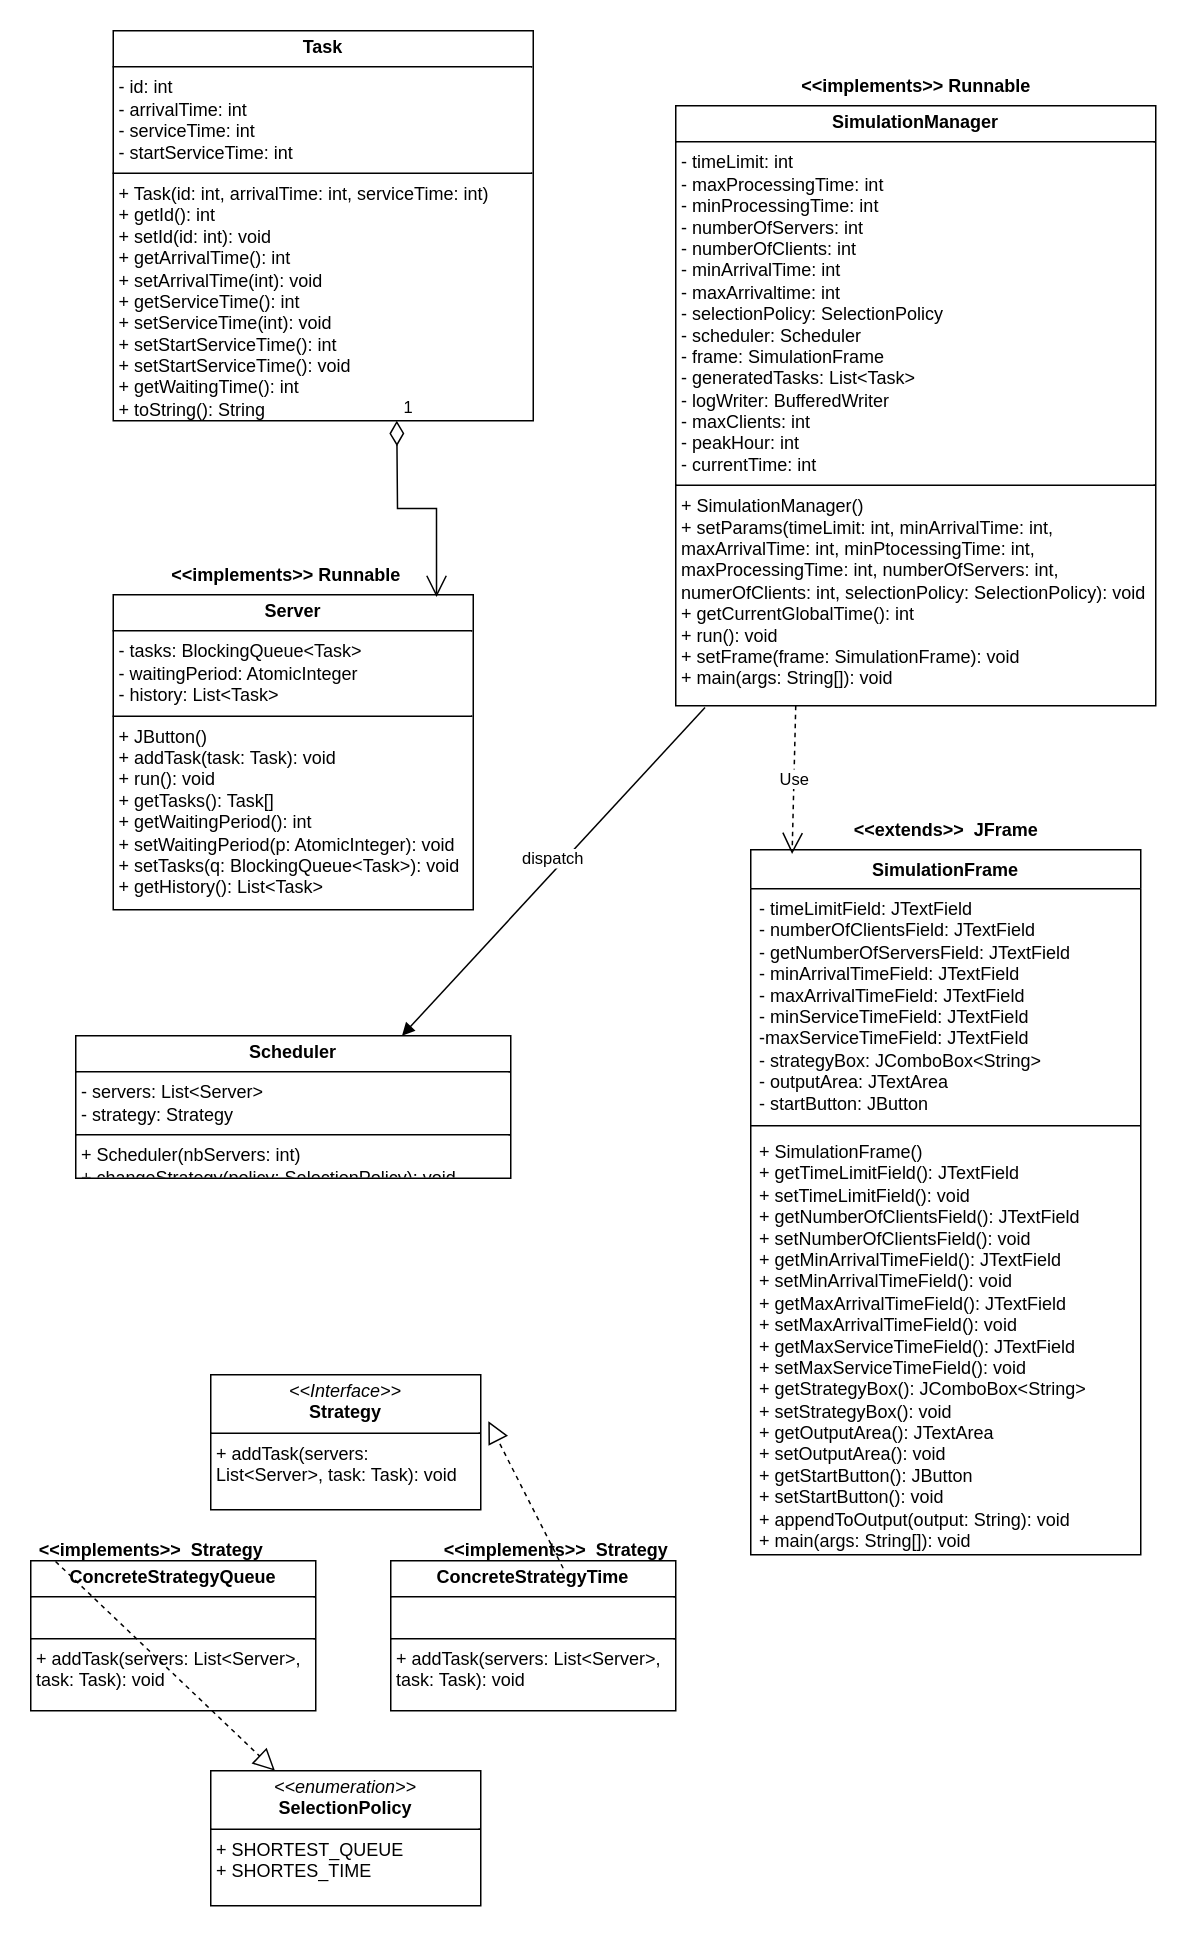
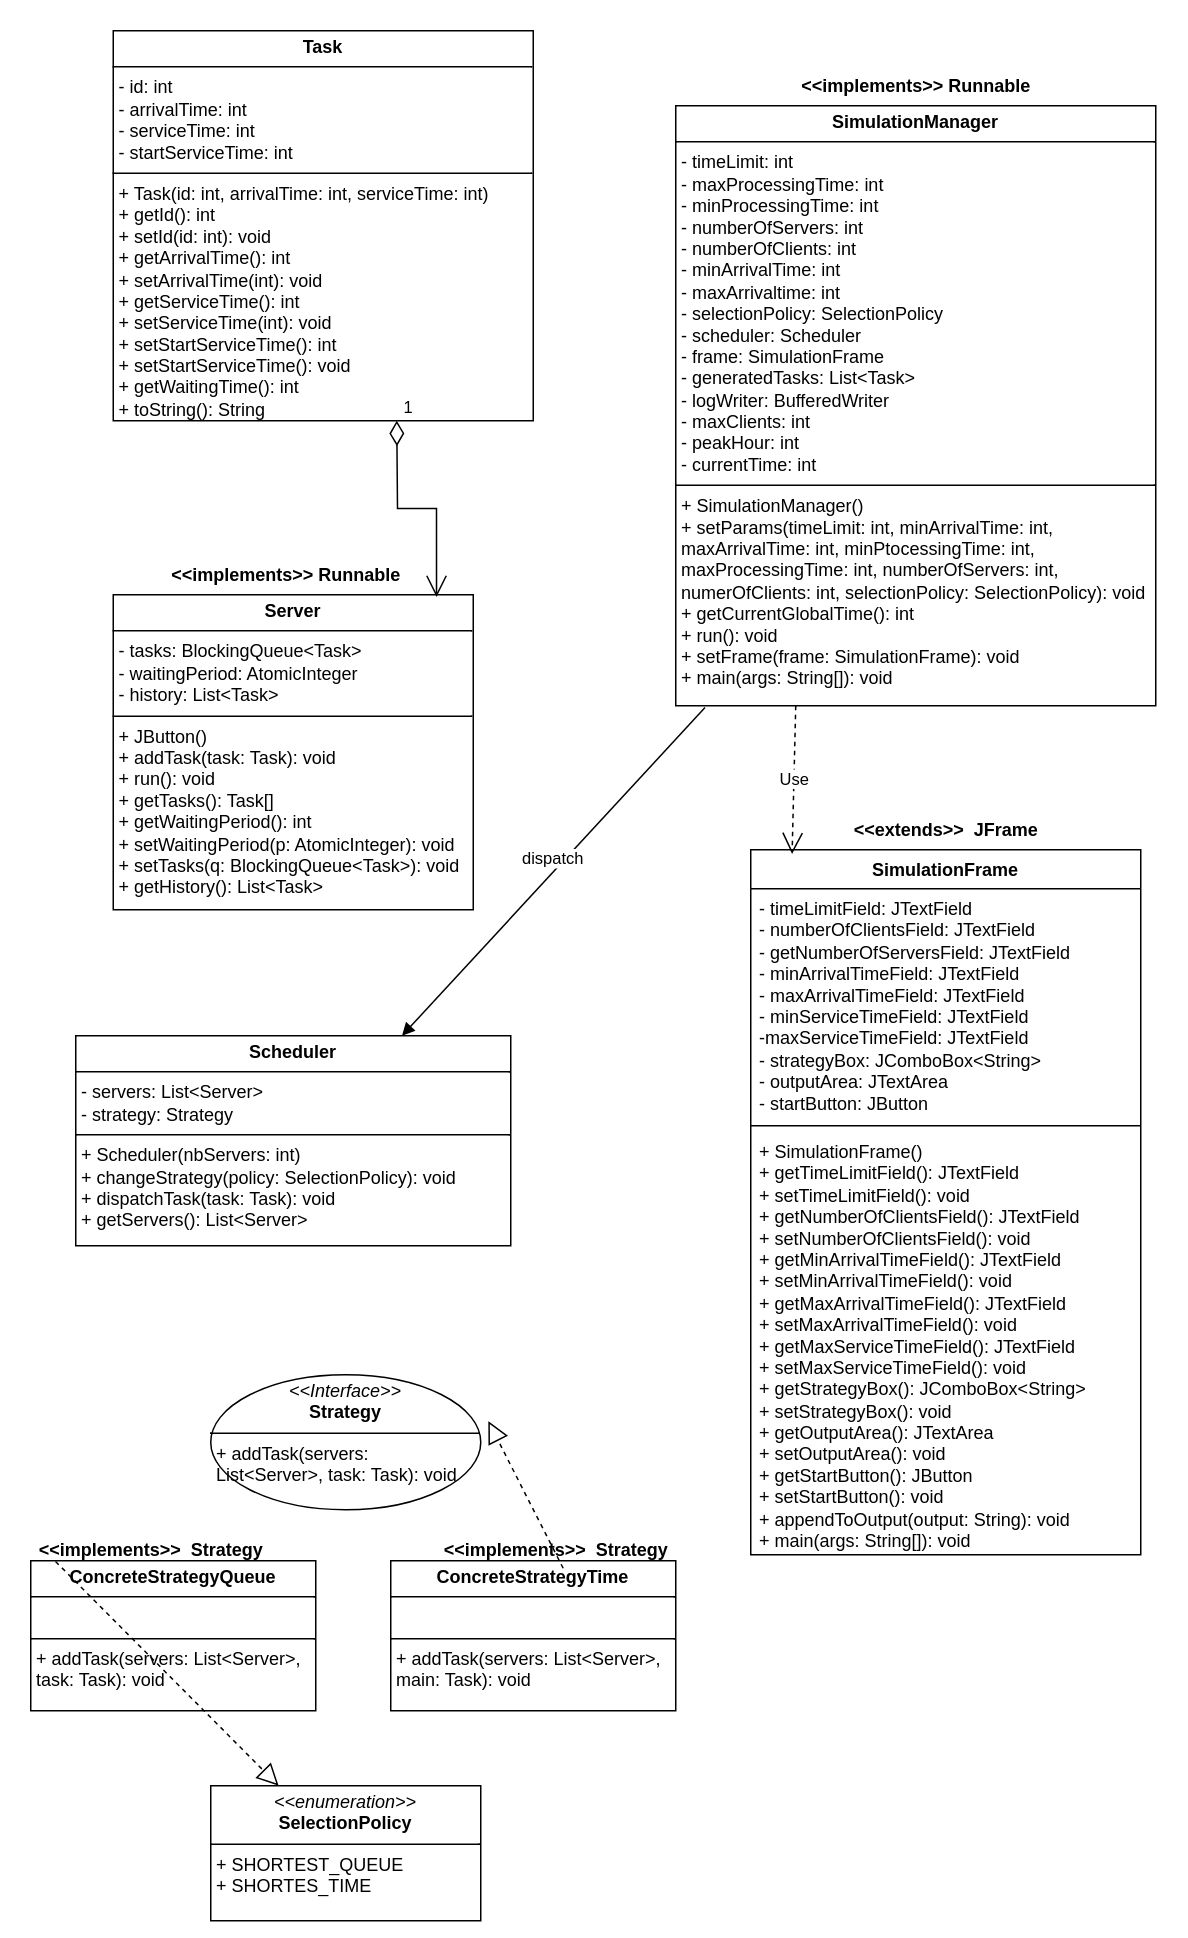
- <mxCell id="5" value="&lt;p style=&quot;margin:0px;margin-top:4px;text-align:center;&quot;&gt;&lt;b&gt;Scheduler&lt;/b&gt;&lt;/p&gt;&lt;hr size=&quot;1&quot; style=&quot;border-style:solid;&quot;&gt;&lt;p style=&quot;margin:0px;margin-left:4px;&quot;&gt;- servers: List&amp;lt;Server&amp;gt;&lt;/p&gt;&lt;p style=&quot;margin:0px;margin-left:4px;&quot;&gt;- strategy: Strategy&lt;/p&gt;&lt;hr size=&quot;1&quot; style=&quot;border-style:solid;&quot;&gt;&lt;p style=&quot;margin:0px;margin-left:4px;&quot;&gt;+ Scheduler(nbServers: int)&lt;/p&gt;&lt;p style=&quot;margin:0px;margin-left:4px;&quot;&gt;+ changeStrategy(policy: SelectionPolicy): void&lt;/p&gt;&lt;p style=&quot;margin:0px;margin-left:4px;&quot;&gt;+ dispatchTask(task: Task): void&lt;/p&gt;&lt;p style=&quot;margin:0px;margin-left:4px;&quot;&gt;+ getServers(): List&amp;lt;Server&amp;gt;&lt;/p&gt;" style="verticalAlign=top;align=left;overflow=fill;html=1;whiteSpace=wrap;" parent="1" vertex="1"><mxGeometry x="50" y="690" width="290" height="95" as="geometry" /></mxCell>
+ <mxCell id="5" value="&lt;p style=&quot;margin:0px;margin-top:4px;text-align:center;&quot;&gt;&lt;b&gt;Scheduler&lt;/b&gt;&lt;/p&gt;&lt;hr size=&quot;1&quot; style=&quot;border-style:solid;&quot;&gt;&lt;p style=&quot;margin:0px;margin-left:4px;&quot;&gt;- servers: List&amp;lt;Server&amp;gt;&lt;/p&gt;&lt;p style=&quot;margin:0px;margin-left:4px;&quot;&gt;- strategy: Strategy&lt;/p&gt;&lt;hr size=&quot;1&quot; style=&quot;border-style:solid;&quot;&gt;&lt;p style=&quot;margin:0px;margin-left:4px;&quot;&gt;+ Scheduler(nbServers: int)&lt;/p&gt;&lt;p style=&quot;margin:0px;margin-left:4px;&quot;&gt;+ changeStrategy(policy: SelectionPolicy): void&lt;/p&gt;&lt;p style=&quot;margin:0px;margin-left:4px;&quot;&gt;+ dispatchTask(task: Task): void&lt;/p&gt;&lt;p style=&quot;margin:0px;margin-left:4px;&quot;&gt;+ getServers(): List&amp;lt;Server&amp;gt;&lt;/p&gt;" style="verticalAlign=top;align=left;overflow=fill;html=1;whiteSpace=wrap;" parent="1" vertex="1"><mxGeometry x="50" y="690" width="290" height="140" as="geometry" /></mxCell>
- <mxCell id="12" value="&lt;p style=&quot;margin:0px;margin-top:4px;text-align:center;&quot;&gt;&lt;i&gt;&amp;lt;&amp;lt;Interface&amp;gt;&amp;gt;&lt;/i&gt;&lt;br&gt;&lt;b&gt;Strategy&lt;/b&gt;&lt;/p&gt;&lt;hr size=&quot;1&quot; style=&quot;border-style:solid;&quot;&gt;&lt;p style=&quot;margin:0px;margin-left:4px;&quot;&gt;&lt;/p&gt;&lt;p style=&quot;margin:0px;margin-left:4px;&quot;&gt;+ addTask(servers: List&amp;lt;Server&amp;gt;, task: Task): void&lt;/p&gt;" style="verticalAlign=top;align=left;overflow=fill;html=1;whiteSpace=wrap;" parent="1" vertex="1"><mxGeometry x="140" y="916" width="180" height="90" as="geometry" /></mxCell>
+ <mxCell id="12" value="&lt;p style=&quot;margin:0px;margin-top:4px;text-align:center;&quot;&gt;&lt;i&gt;&amp;lt;&amp;lt;Interface&amp;gt;&amp;gt;&lt;/i&gt;&lt;br&gt;&lt;b&gt;Strategy&lt;/b&gt;&lt;/p&gt;&lt;hr size=&quot;1&quot; style=&quot;border-style:solid;&quot;&gt;&lt;p style=&quot;margin:0px;margin-left:4px;&quot;&gt;&lt;/p&gt;&lt;p style=&quot;margin:0px;margin-left:4px;&quot;&gt;+ addTask(servers: List&amp;lt;Server&amp;gt;, task: Task): void&lt;/p&gt;" style="ellipse;verticalAlign=top;align=left;overflow=fill;html=1;whiteSpace=wrap;" parent="1" vertex="1"><mxGeometry x="140" y="916" width="180" height="90" as="geometry" /></mxCell>
- <mxCell id="8" value="&lt;p style=&quot;margin:0px;margin-top:4px;text-align:center;&quot;&gt;&lt;b&gt;ConcreteStrategyTime&lt;/b&gt;&lt;/p&gt;&lt;hr size=&quot;1&quot; style=&quot;border-style:solid;&quot;&gt;&lt;p style=&quot;margin:0px;margin-left:4px;&quot;&gt;&lt;br&gt;&lt;/p&gt;&lt;hr size=&quot;1&quot; style=&quot;border-style:solid;&quot;&gt;&lt;p style=&quot;margin:0px;margin-left:4px;&quot;&gt;+ addTask(servers: List&amp;lt;Server&amp;gt;, task: Task): void&lt;/p&gt;" style="verticalAlign=top;align=left;overflow=fill;html=1;whiteSpace=wrap;" parent="1" vertex="1"><mxGeometry x="260" y="1040" width="190" height="100" as="geometry" /></mxCell>
+ <mxCell id="8" value="&lt;p style=&quot;margin:0px;margin-top:4px;text-align:center;&quot;&gt;&lt;b&gt;ConcreteStrategyTime&lt;/b&gt;&lt;/p&gt;&lt;hr size=&quot;1&quot; style=&quot;border-style:solid;&quot;&gt;&lt;p style=&quot;margin:0px;margin-left:4px;&quot;&gt;&lt;br&gt;&lt;/p&gt;&lt;hr size=&quot;1&quot; style=&quot;border-style:solid;&quot;&gt;&lt;p style=&quot;margin:0px;margin-left:4px;&quot;&gt;+ addTask(servers: List&amp;lt;Server&amp;gt;, main: Task): void&lt;/p&gt;" style="verticalAlign=top;align=left;overflow=fill;html=1;whiteSpace=wrap;" parent="1" vertex="1"><mxGeometry x="260" y="1040" width="190" height="100" as="geometry" /></mxCell>
- <mxCell id="13" value="&lt;p style=&quot;margin:0px;margin-top:4px;text-align:center;&quot;&gt;&lt;i&gt;&amp;lt;&amp;lt;enumeration&amp;gt;&amp;gt;&lt;/i&gt;&lt;br&gt;&lt;b&gt;SelectionPolicy&lt;/b&gt;&lt;/p&gt;&lt;hr size=&quot;1&quot; style=&quot;border-style:solid;&quot;&gt;&lt;p style=&quot;margin:0px;margin-left:4px;&quot;&gt;&lt;/p&gt;&lt;p style=&quot;margin:0px;margin-left:4px;&quot;&gt;+ SHORTEST_QUEUE&lt;/p&gt;&lt;p style=&quot;margin:0px;margin-left:4px;&quot;&gt;+ SHORTES_TIME&lt;/p&gt;" style="verticalAlign=top;align=left;overflow=fill;html=1;whiteSpace=wrap;" parent="1" vertex="1"><mxGeometry x="140" y="1180" width="180" height="90" as="geometry" /></mxCell>
+ <mxCell id="13" value="&lt;p style=&quot;margin:0px;margin-top:4px;text-align:center;&quot;&gt;&lt;i&gt;&amp;lt;&amp;lt;enumeration&amp;gt;&amp;gt;&lt;/i&gt;&lt;br&gt;&lt;b&gt;SelectionPolicy&lt;/b&gt;&lt;/p&gt;&lt;hr size=&quot;1&quot; style=&quot;border-style:solid;&quot;&gt;&lt;p style=&quot;margin:0px;margin-left:4px;&quot;&gt;&lt;/p&gt;&lt;p style=&quot;margin:0px;margin-left:4px;&quot;&gt;+ SHORTEST_QUEUE&lt;/p&gt;&lt;p style=&quot;margin:0px;margin-left:4px;&quot;&gt;+ SHORTES_TIME&lt;/p&gt;" style="verticalAlign=top;align=left;overflow=fill;html=1;whiteSpace=wrap;" parent="1" vertex="1"><mxGeometry x="140" y="1190" width="180" height="90" as="geometry" /></mxCell>
